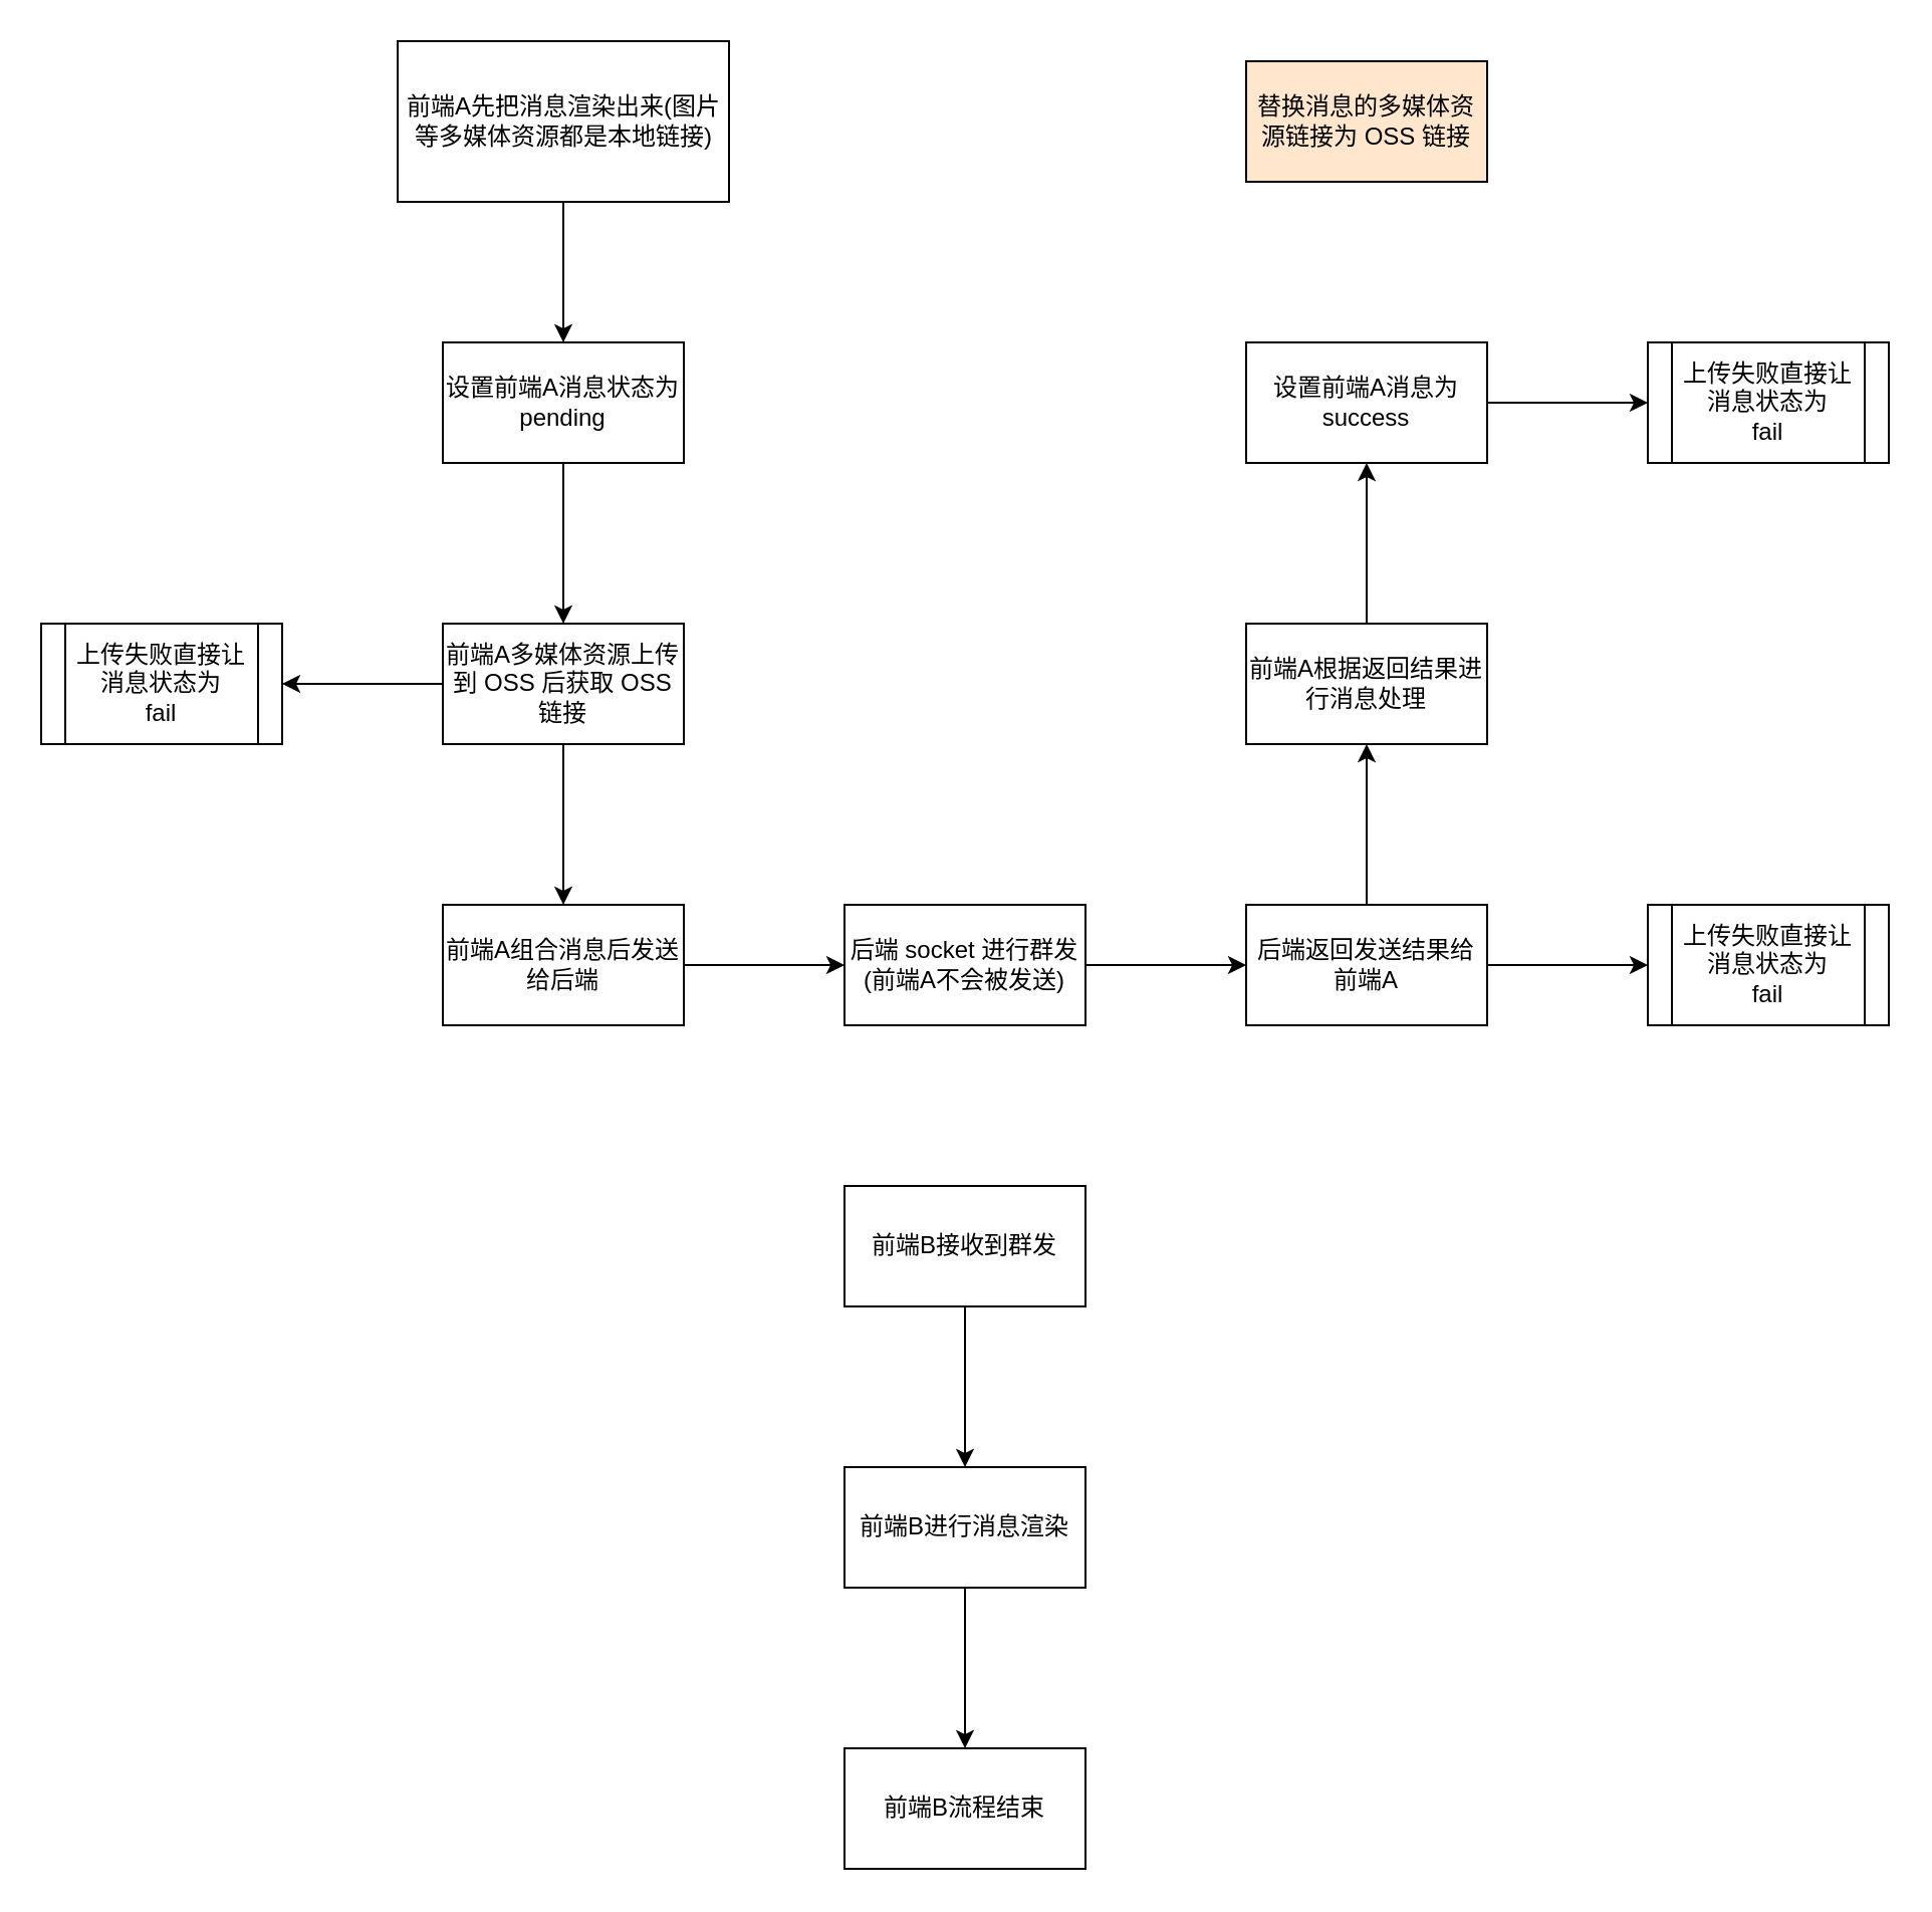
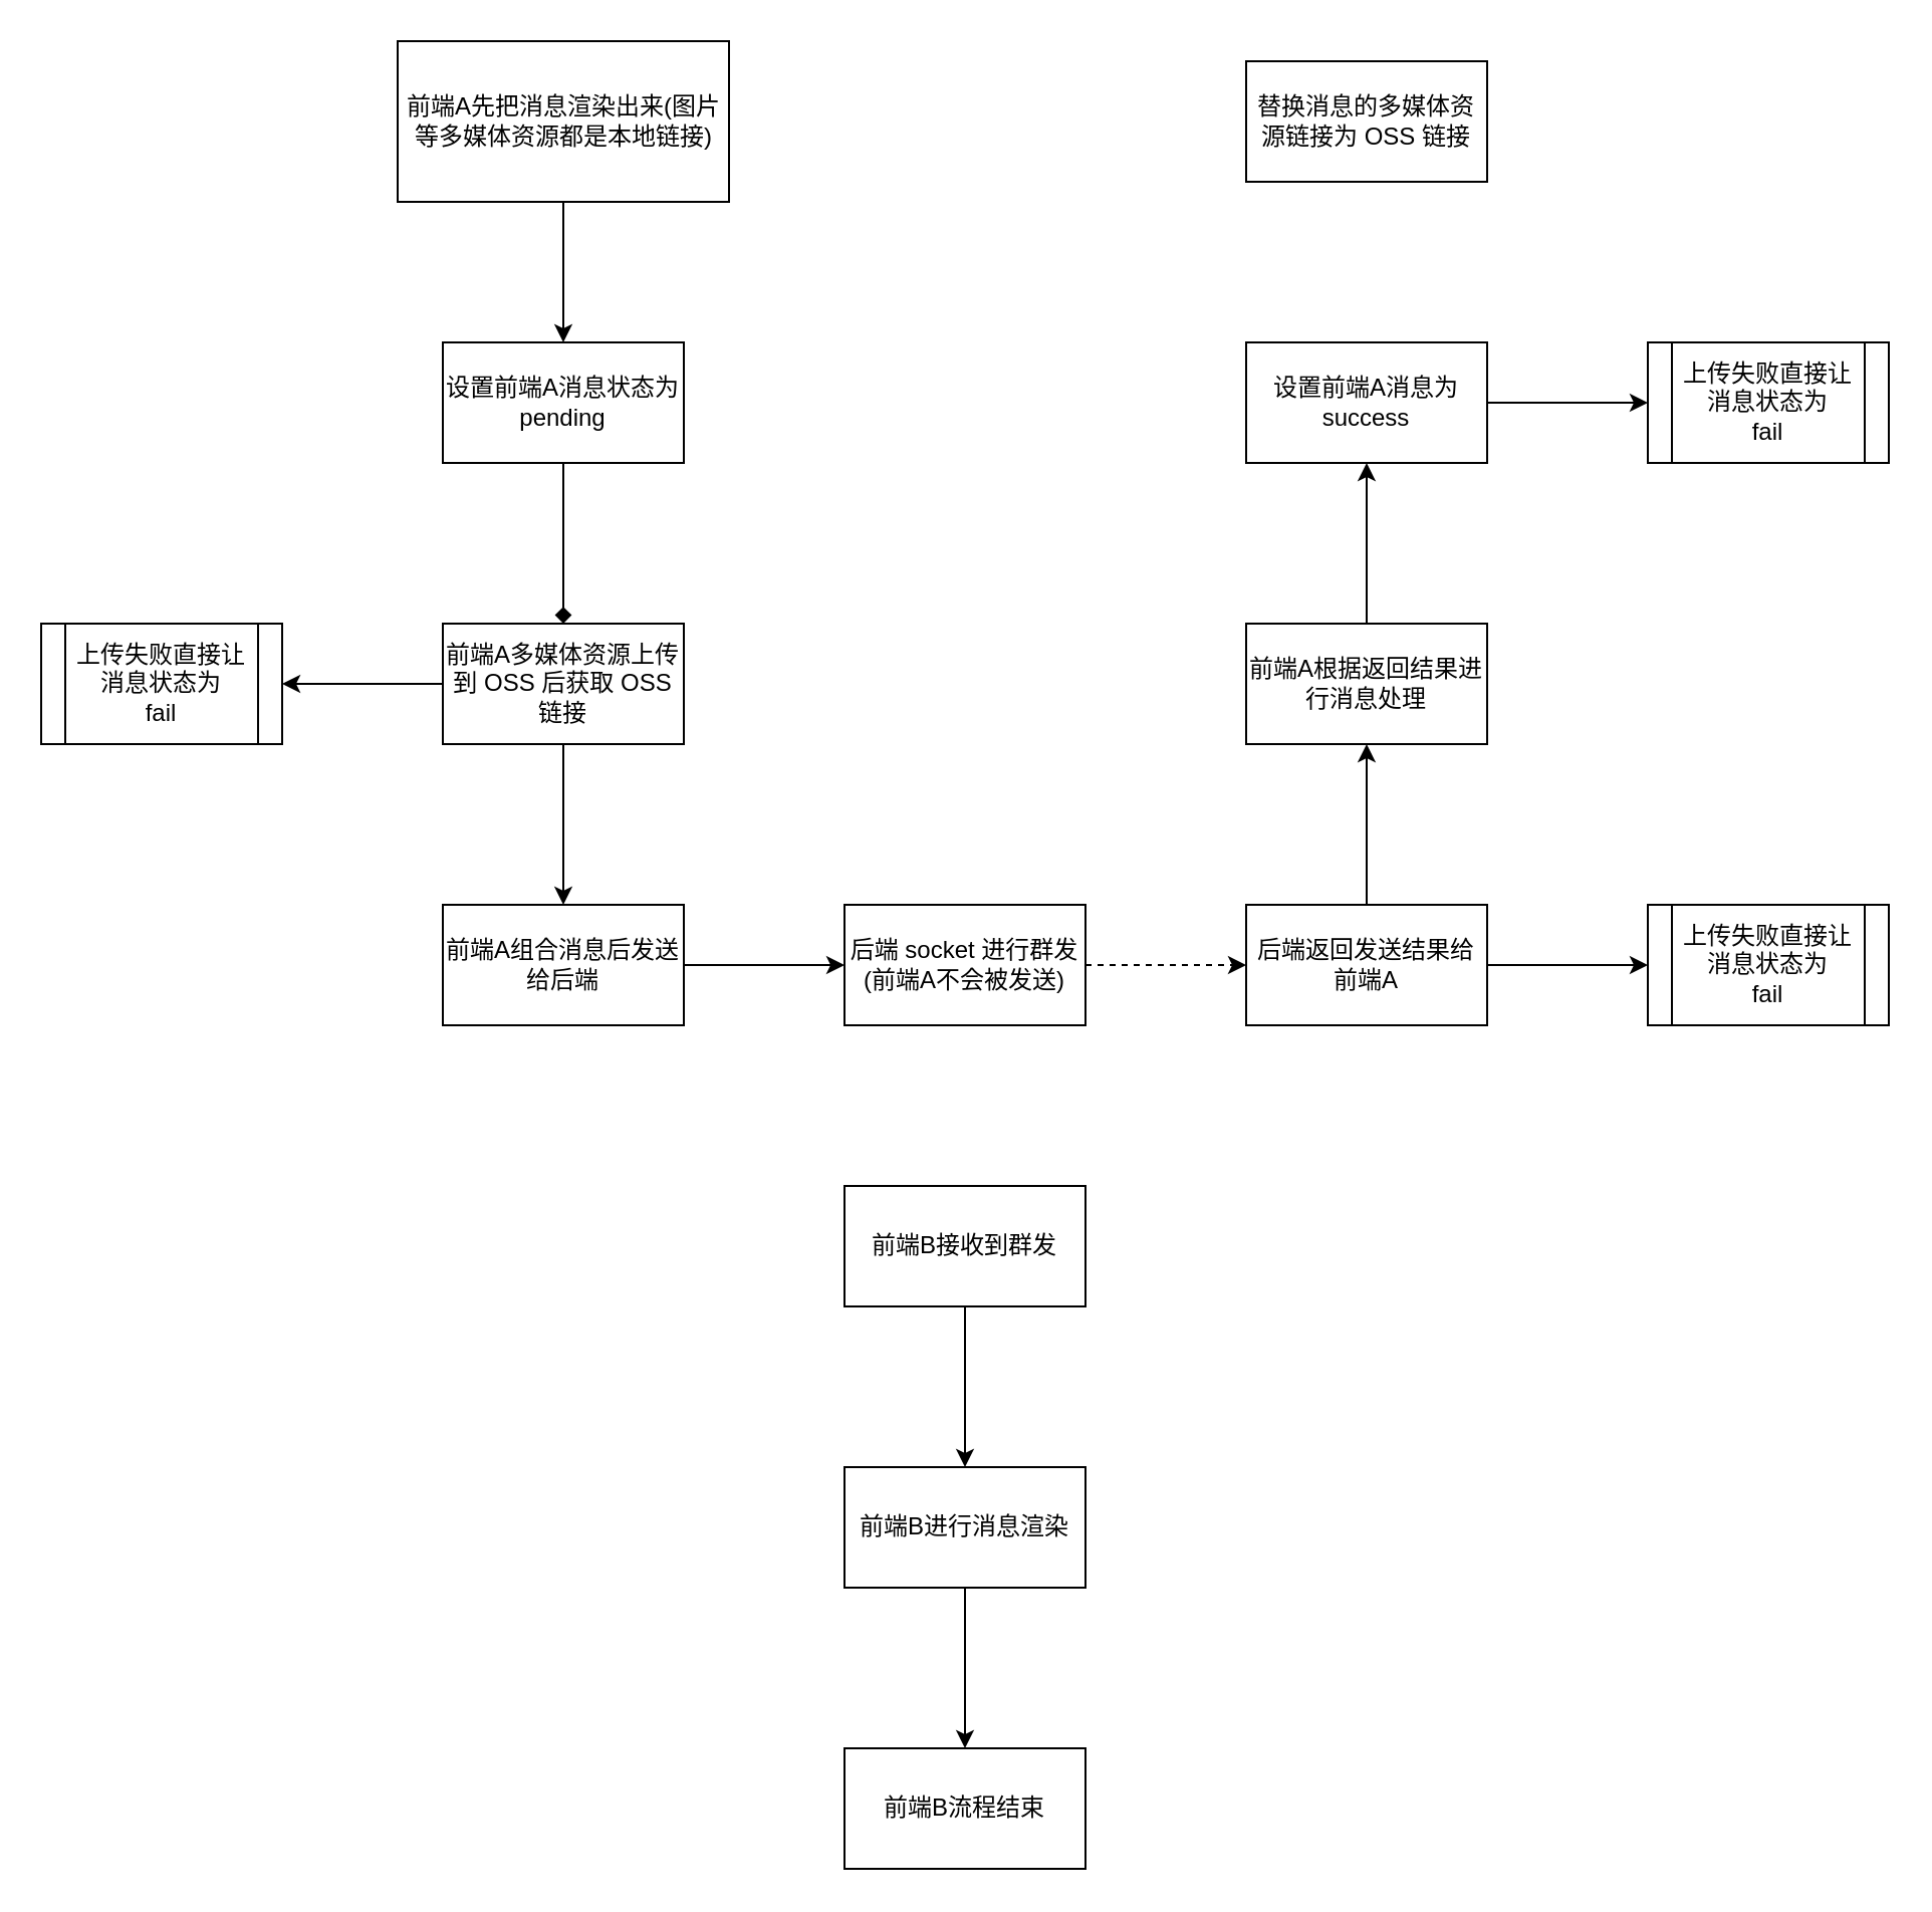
- <mxCell id="20" value="替换消息的多媒体资源链接为 OSS 链接" style="whiteSpace=wrap;html=1;rounded=0;fillColor=#ffe6cc;" vertex="1" parent="1"><mxGeometry x="620" y="30" width="120" height="60" as="geometry" /></mxCell>
+ <mxCell id="20" value="替换消息的多媒体资源链接为 OSS 链接" style="whiteSpace=wrap;html=1;rounded=0;" vertex="1" parent="1"><mxGeometry x="620" y="30" width="120" height="60" as="geometry" /></mxCell>
- <mxCell id="4" value="" style="edgeStyle=orthogonalEdgeStyle;rounded=0;orthogonalLoop=1;jettySize=auto;html=1;" parent="1" source="5" target="8" edge="1"><mxGeometry relative="1" as="geometry" /></mxCell>
+ <mxCell id="4" value="" style="edgeStyle=orthogonalEdgeStyle;rounded=0;orthogonalLoop=1;jettySize=auto;html=1;endArrow=diamond;" parent="1" source="5" target="8" edge="1"><mxGeometry relative="1" as="geometry" /></mxCell>
- <mxCell id="11" value="" style="edgeStyle=orthogonalEdgeStyle;rounded=0;orthogonalLoop=1;jettySize=auto;html=1;" edge="1" parent="1" source="12" target="15"><mxGeometry relative="1" as="geometry" /></mxCell>
+ <mxCell id="11" value="" style="edgeStyle=orthogonalEdgeStyle;rounded=0;orthogonalLoop=1;jettySize=auto;html=1;dashed=1;" edge="1" parent="1" source="12" target="15"><mxGeometry relative="1" as="geometry" /></mxCell>
